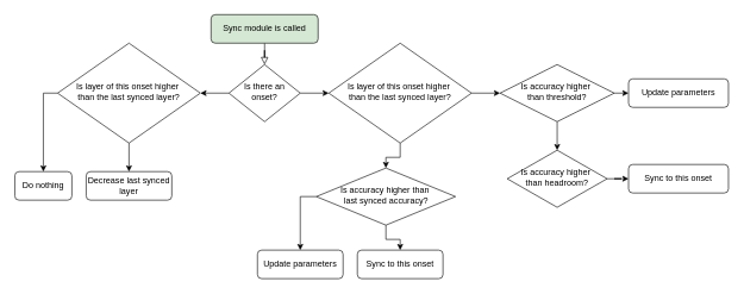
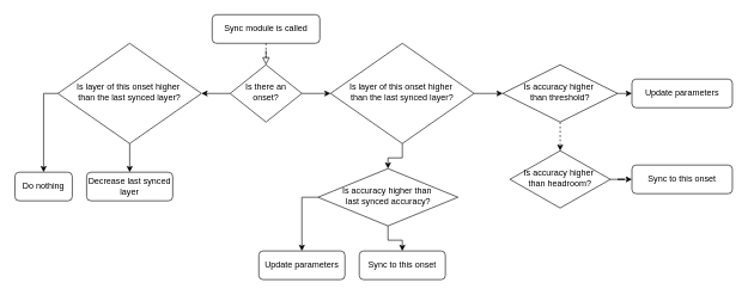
- <mxCell id="3" value="Sync module is called" style="rounded=1;whiteSpace=wrap;html=1;fontSize=12;glass=0;strokeWidth=1;shadow=0;fillColor=#d5e8d4;" parent="1" vertex="1"><mxGeometry x="295" y="20" width="150" height="40" as="geometry" /></mxCell>
+ <mxCell id="3" value="Sync module is called" style="rounded=1;whiteSpace=wrap;html=1;fontSize=12;glass=0;strokeWidth=1;shadow=0;" parent="1" vertex="1"><mxGeometry x="295" y="20" width="150" height="40" as="geometry" /></mxCell>
- <mxCell id="2" value="" style="rounded=0;html=1;jettySize=auto;orthogonalLoop=1;fontSize=11;endArrow=block;endFill=0;endSize=8;strokeWidth=1;shadow=0;labelBackgroundColor=none;edgeStyle=orthogonalEdgeStyle;" parent="1" source="3" target="6" edge="1"><mxGeometry relative="1" as="geometry" /></mxCell>
+ <mxCell id="2" value="" style="rounded=0;html=1;jettySize=auto;orthogonalLoop=1;fontSize=11;endArrow=block;endFill=0;endSize=8;strokeWidth=1;shadow=0;labelBackgroundColor=none;edgeStyle=orthogonalEdgeStyle;dashed=1;" parent="1" source="3" target="6" edge="1"><mxGeometry relative="1" as="geometry" /></mxCell>
- <mxCell id="20" style="edgeStyle=orthogonalEdgeStyle;rounded=0;orthogonalLoop=1;jettySize=auto;html=1;exitX=0.5;exitY=1;exitDx=0;exitDy=0;entryX=0.5;entryY=0;entryDx=0;entryDy=0;" edge="1" parent="1" source="22" target="24"><mxGeometry relative="1" as="geometry" /></mxCell>
+ <mxCell id="20" style="edgeStyle=orthogonalEdgeStyle;rounded=0;orthogonalLoop=1;jettySize=auto;html=1;exitX=0.5;exitY=1;exitDx=0;exitDy=0;entryX=0.5;entryY=0;entryDx=0;entryDy=0;dashed=1;" edge="1" parent="1" source="22" target="24"><mxGeometry relative="1" as="geometry" /></mxCell>
